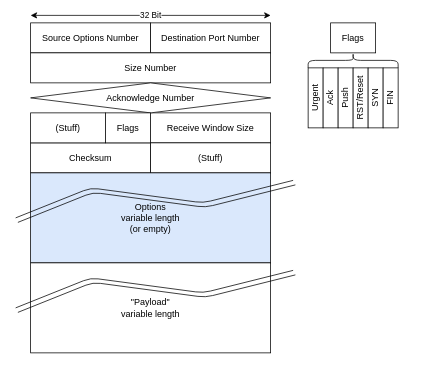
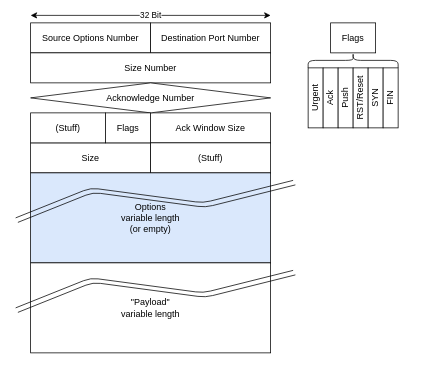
- <mxCell id="5" value="Receive Window Size" style="rounded=0;whiteSpace=wrap;html=1;" vertex="1" parent="1"><mxGeometry x="200" y="150" width="160" height="40" as="geometry" /></mxCell>
+ <mxCell id="5" value="Ack Window Size" style="rounded=0;whiteSpace=wrap;html=1;" vertex="1" parent="1"><mxGeometry x="200" y="150" width="160" height="40" as="geometry" /></mxCell>
- <mxCell id="4" value="Checksum" style="rounded=0;whiteSpace=wrap;html=1;" vertex="1" parent="1"><mxGeometry x="40" y="190" width="160" height="40" as="geometry" /></mxCell>
+ <mxCell id="4" value="Size" style="rounded=0;whiteSpace=wrap;html=1;" vertex="1" parent="1"><mxGeometry x="40" y="190" width="160" height="40" as="geometry" /></mxCell>
